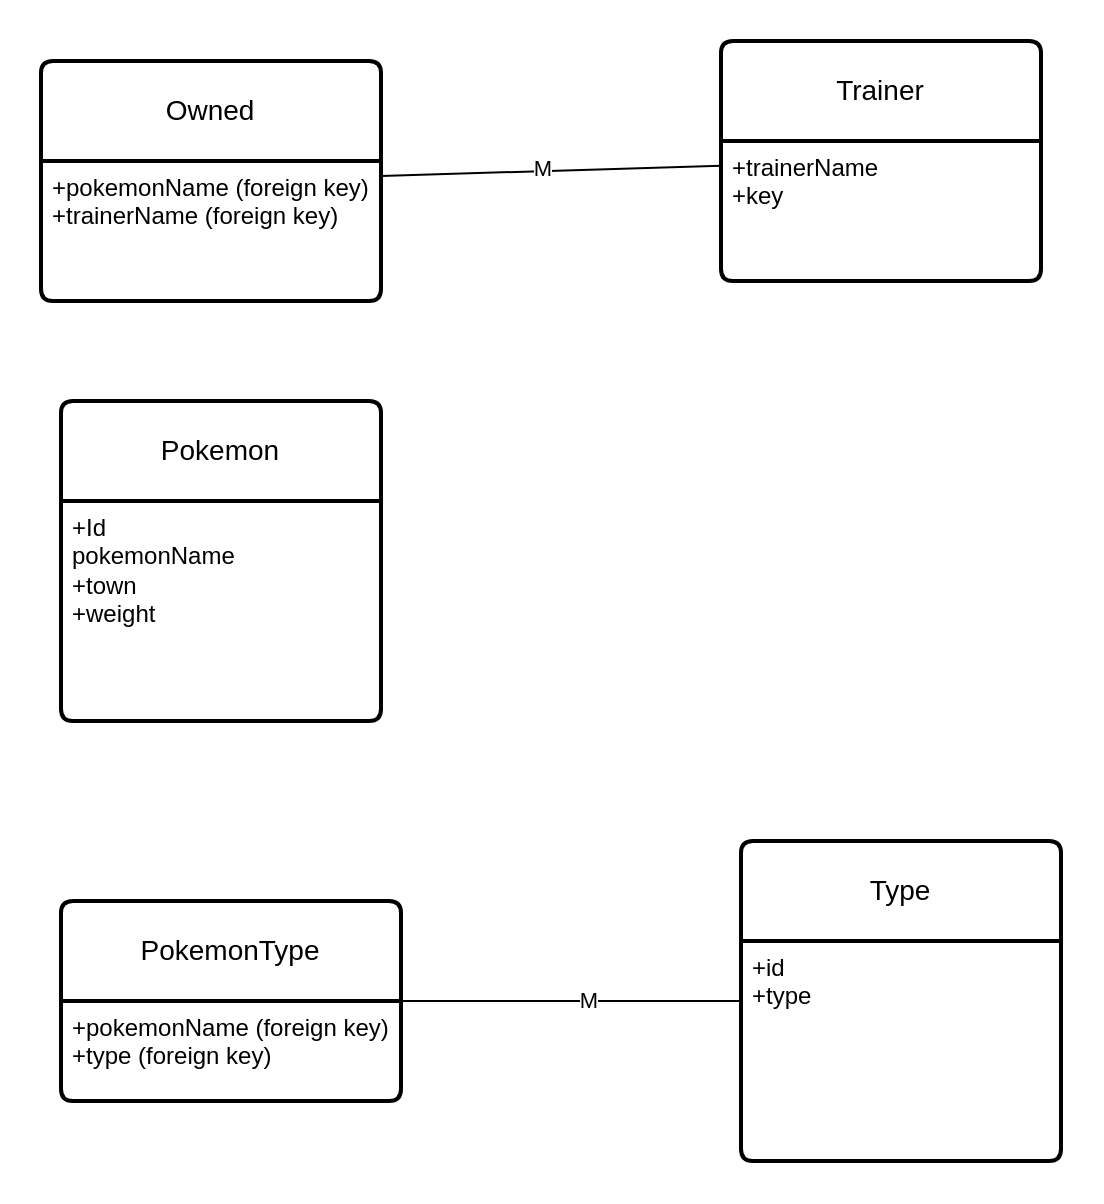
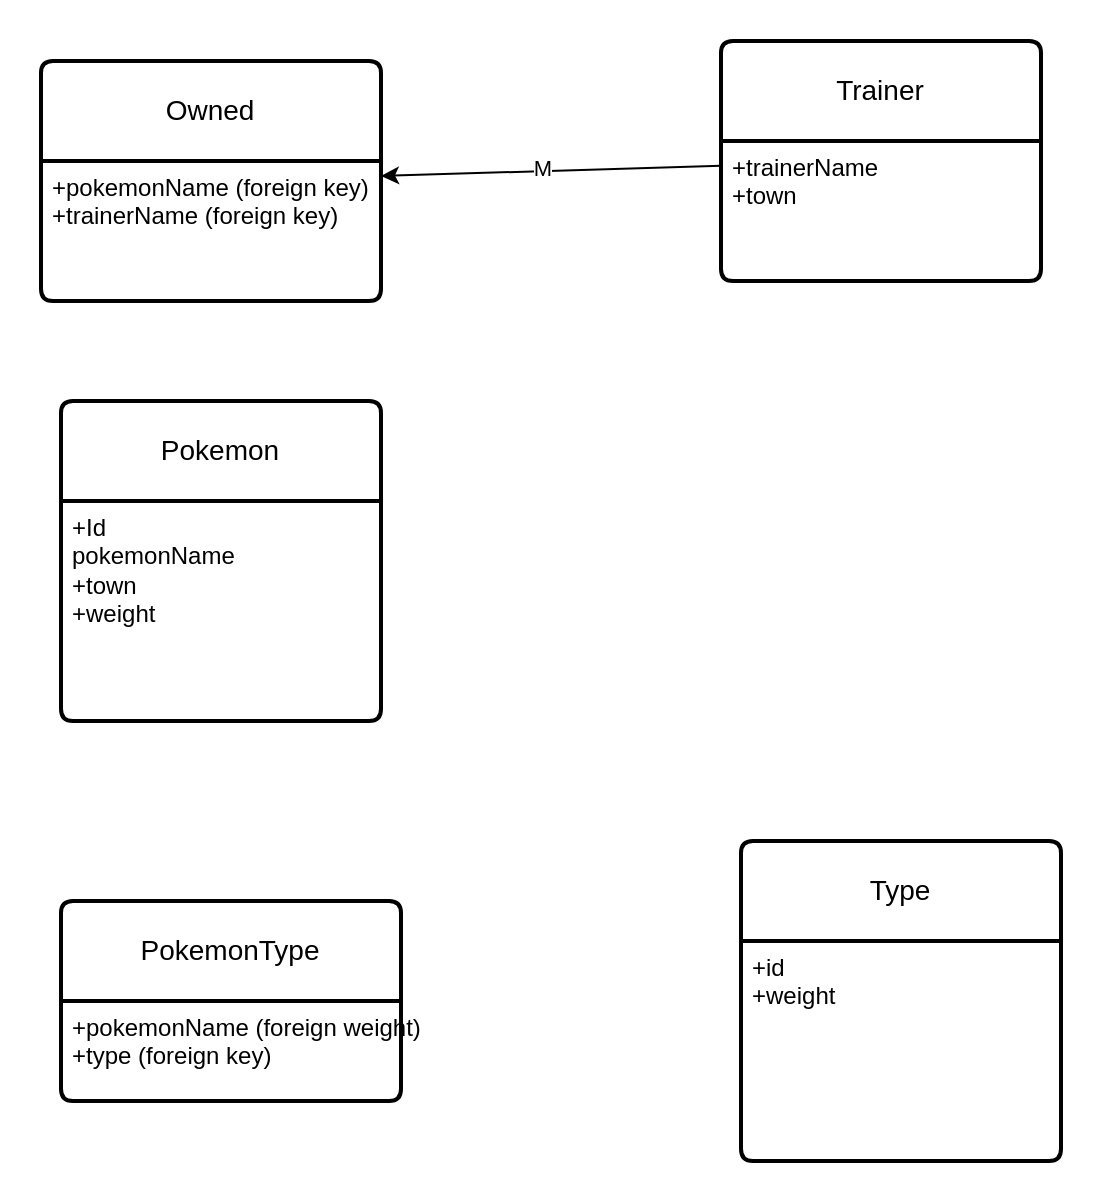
- <mxCell id="10" value="" style="endArrow=none;html=1;rounded=0;" edge="1" parent="1" source="6" target="4"><mxGeometry width="50" height="50" relative="1" as="geometry"><mxPoint x="272" y="130.5" as="sourcePoint" /><mxPoint x="270" y="29.5" as="targetPoint" /></mxGeometry></mxCell>
+ <mxCell id="10" value="" style="endArrow=classic;html=1;rounded=0;" edge="1" parent="1" source="6" target="4"><mxGeometry width="50" height="50" relative="1" as="geometry"><mxPoint x="272" y="130.5" as="sourcePoint" /><mxPoint x="270" y="29.5" as="targetPoint" /></mxGeometry></mxCell>
- <mxCell id="7" value="&lt;div&gt;+&lt;span style=&quot;background-color: initial;&quot;&gt;trainerName&lt;/span&gt;&lt;/div&gt;&lt;div&gt;&lt;span style=&quot;background-color: initial;&quot;&gt;+key&lt;/span&gt;&lt;/div&gt;" style="align=left;strokeColor=none;fillColor=none;spacingLeft=4;fontSize=12;verticalAlign=top;resizable=0;rotatable=0;part=1;html=1;" parent="6" vertex="1"><mxGeometry y="50" width="160" height="70" as="geometry" /></mxCell>
+ <mxCell id="7" value="&lt;div&gt;+&lt;span style=&quot;background-color: initial;&quot;&gt;trainerName&lt;/span&gt;&lt;/div&gt;&lt;div&gt;&lt;span style=&quot;background-color: initial;&quot;&gt;+town&lt;/span&gt;&lt;/div&gt;" style="align=left;strokeColor=none;fillColor=none;spacingLeft=4;fontSize=12;verticalAlign=top;resizable=0;rotatable=0;part=1;html=1;" parent="6" vertex="1"><mxGeometry y="50" width="160" height="70" as="geometry" /></mxCell>
- <mxCell id="9" value="+id&lt;div&gt;+type&lt;/div&gt;" style="align=left;strokeColor=none;fillColor=none;spacingLeft=4;fontSize=12;verticalAlign=top;resizable=0;rotatable=0;part=1;html=1;" vertex="1" parent="8"><mxGeometry y="50" width="160" height="110" as="geometry" /></mxCell>
+ <mxCell id="9" value="+id&lt;div&gt;+weight&lt;/div&gt;" style="align=left;strokeColor=none;fillColor=none;spacingLeft=4;fontSize=12;verticalAlign=top;resizable=0;rotatable=0;part=1;html=1;" vertex="1" parent="8"><mxGeometry y="50" width="160" height="110" as="geometry" /></mxCell>
- <mxCell id="14" value="" style="endArrow=none;html=1;rounded=0;" edge="1" parent="1" source="12" target="8"><mxGeometry width="50" height="50" relative="1" as="geometry"><mxPoint x="270" y="520" as="sourcePoint" /><mxPoint x="320" y="470" as="targetPoint" /></mxGeometry></mxCell>
- <mxCell id="15" value="M" style="edgeLabel;html=1;align=center;verticalAlign=middle;resizable=0;points=[];" vertex="1" connectable="0" parent="14"><mxGeometry x="0.091" y="1" relative="1" as="geometry"><mxPoint as="offset" /></mxGeometry></mxCell>
- <mxCell id="13" value="+pokemonName (foreign key)&lt;div&gt;&lt;span style=&quot;background-color: initial;&quot;&gt;+type&amp;nbsp;&lt;/span&gt;&lt;span style=&quot;background-color: initial;&quot;&gt;(foreign key)&lt;/span&gt;&lt;/div&gt;" style="align=left;strokeColor=none;fillColor=none;spacingLeft=4;fontSize=12;verticalAlign=top;resizable=0;rotatable=0;part=1;html=1;" vertex="1" parent="12"><mxGeometry y="50" width="170" height="50" as="geometry" /></mxCell>
+ <mxCell id="13" value="+pokemonName (foreign weight)&lt;div&gt;&lt;span style=&quot;background-color: initial;&quot;&gt;+type&amp;nbsp;&lt;/span&gt;&lt;span style=&quot;background-color: initial;&quot;&gt;(foreign key)&lt;/span&gt;&lt;/div&gt;" style="align=left;strokeColor=none;fillColor=none;spacingLeft=4;fontSize=12;verticalAlign=top;resizable=0;rotatable=0;part=1;html=1;" vertex="1" parent="12"><mxGeometry y="50" width="170" height="50" as="geometry" /></mxCell>
